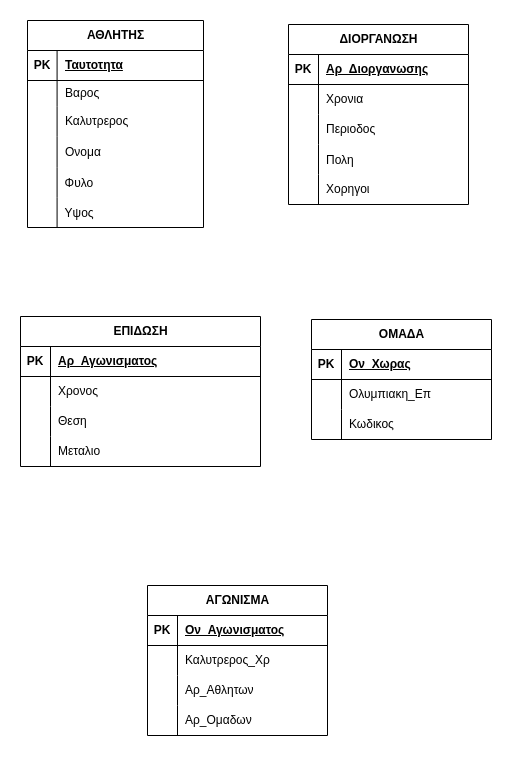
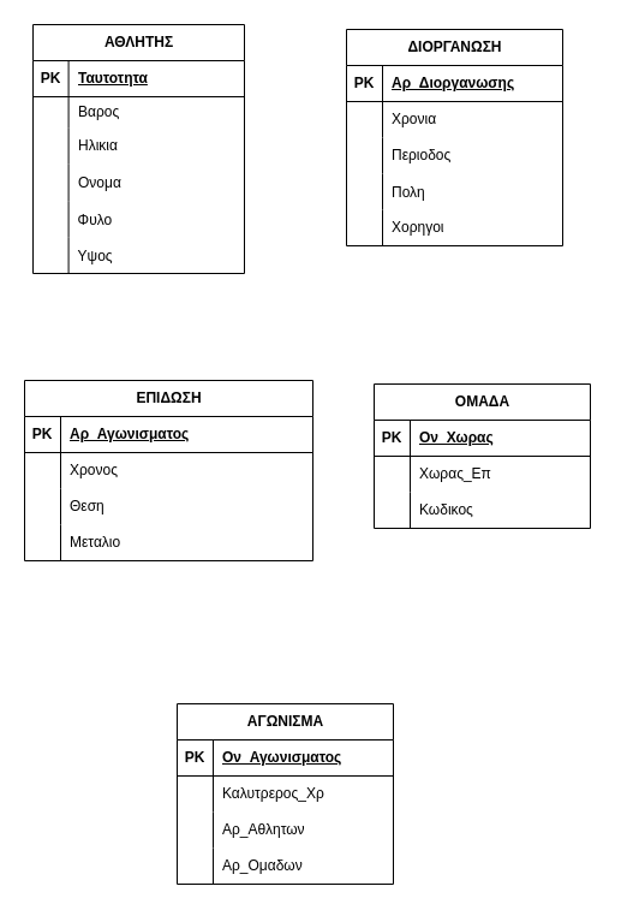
- <mxCell id="11" value="Καλυτρερος" style="shape=partialRectangle;connectable=0;fillColor=none;top=0;left=0;bottom=0;right=0;align=left;spacingLeft=6;overflow=hidden;whiteSpace=wrap;html=1;" vertex="1" parent="9"><mxGeometry x="29.583" width="146.417" height="30" as="geometry"><mxRectangle width="146.417" height="30" as="alternateBounds" /></mxGeometry></mxCell>
+ <mxCell id="11" value="Ηλικια" style="shape=partialRectangle;connectable=0;fillColor=none;top=0;left=0;bottom=0;right=0;align=left;spacingLeft=6;overflow=hidden;whiteSpace=wrap;html=1;" vertex="1" parent="9"><mxGeometry x="29.583" width="146.417" height="30" as="geometry"><mxRectangle width="146.417" height="30" as="alternateBounds" /></mxGeometry></mxCell>
- <mxCell id="58" value="Ολυμπιακη_Επ" style="shape=partialRectangle;connectable=0;fillColor=none;top=0;left=0;bottom=0;right=0;align=left;spacingLeft=6;overflow=hidden;whiteSpace=wrap;html=1;" vertex="1" parent="56"><mxGeometry x="30" width="150" height="30" as="geometry"><mxRectangle width="150" height="30" as="alternateBounds" /></mxGeometry></mxCell>
+ <mxCell id="58" value="Χωρας_Επ" style="shape=partialRectangle;connectable=0;fillColor=none;top=0;left=0;bottom=0;right=0;align=left;spacingLeft=6;overflow=hidden;whiteSpace=wrap;html=1;" vertex="1" parent="56"><mxGeometry x="30" width="150" height="30" as="geometry"><mxRectangle width="150" height="30" as="alternateBounds" /></mxGeometry></mxCell>
